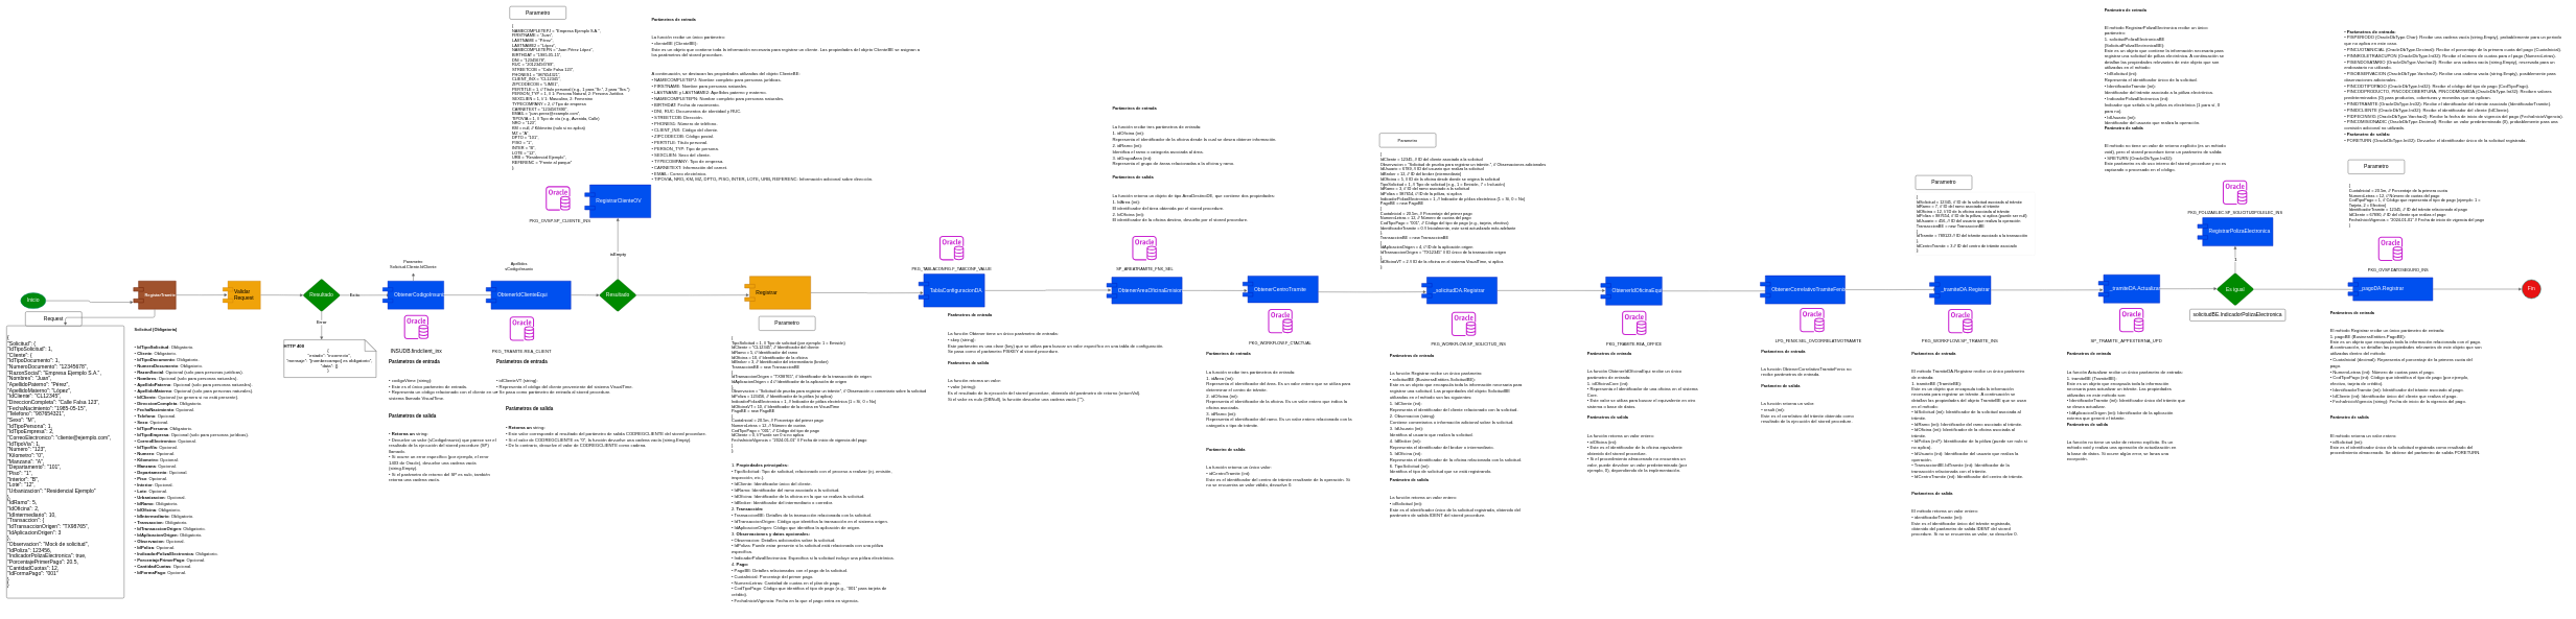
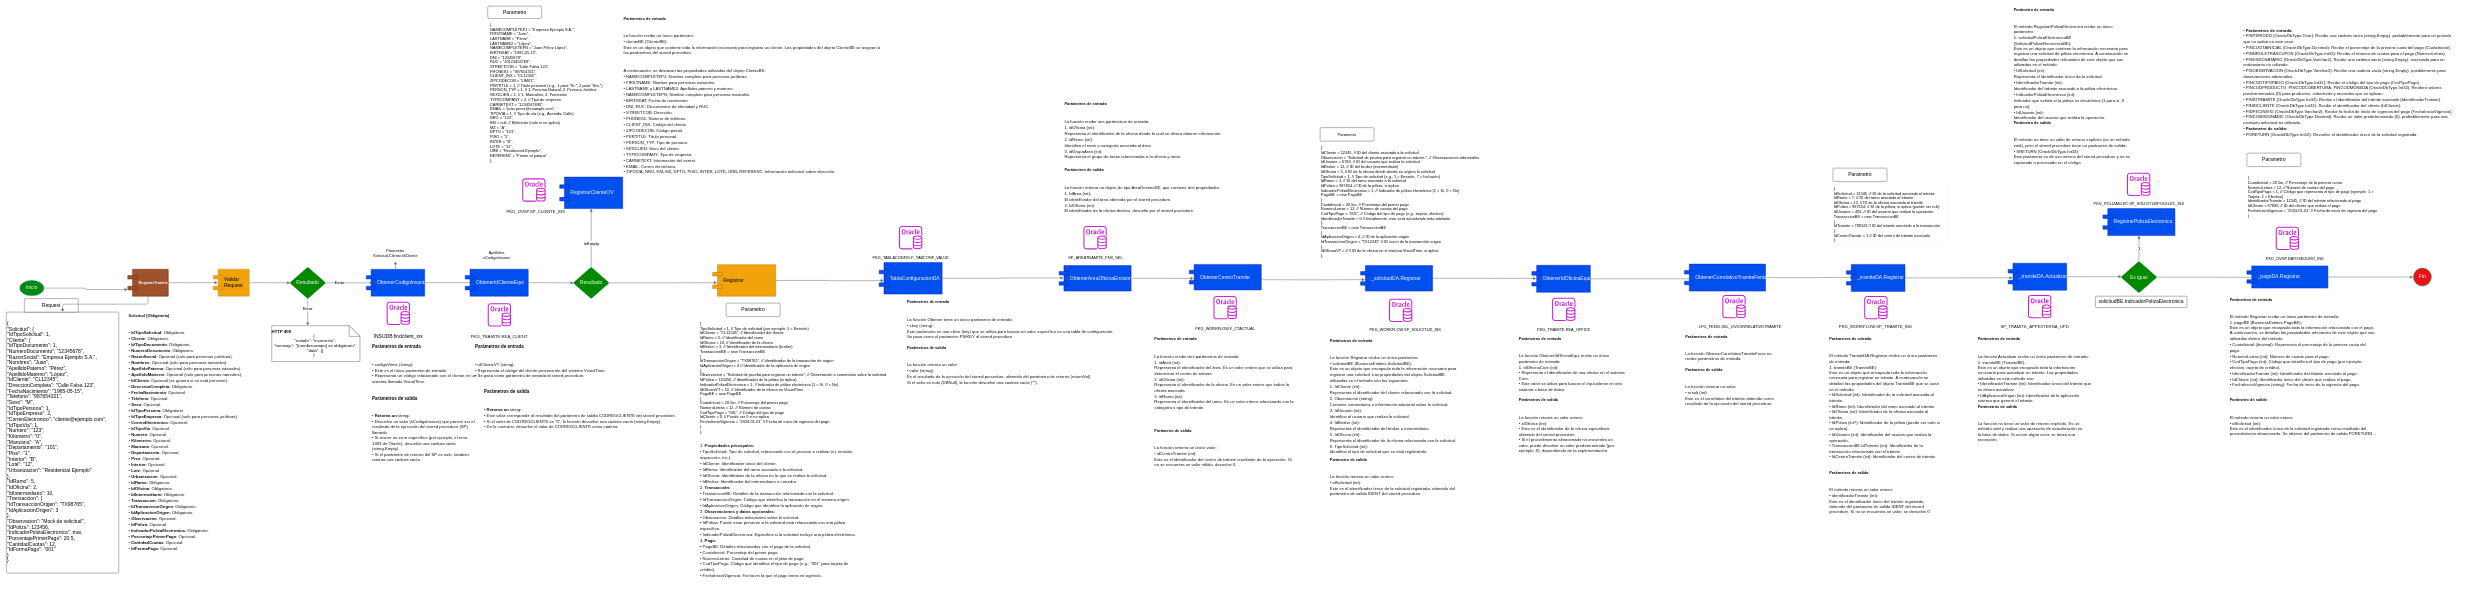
- <mxCell id="27" value="ObtenerIdClienteEqui" style="html=1;overflow=block;blockSpacing=1;whiteSpace=wrap;shape=component;align=left;spacingLeft=36;fontSize=16.7;spacing=0;strokeColor=#001DBC;strokeOpacity=100;fillOpacity=100;rounded=1;absoluteArcSize=1;arcSize=9;fillColor=#0050ef;strokeWidth=1.5;lucidId=-f7s-5v3RVYg;fontColor=#ffffff;" parent="1" vertex="1"><mxGeometry x="1550" y="897" width="270" height="90" as="geometry" /></mxCell>
+ <mxCell id="27" value="ObtenerIdClienteEqui" style="html=1;overflow=block;blockSpacing=1;whiteSpace=wrap;shape=component;align=left;spacingLeft=36;fontSize=16.7;spacing=0;strokeColor=#001DBC;strokeOpacity=100;fillOpacity=100;rounded=1;absoluteArcSize=1;arcSize=9;fillColor=#0050ef;strokeWidth=1.5;lucidId=-f7s-5v3RVYg;fontColor=#ffffff;" parent="1" vertex="1"><mxGeometry x="1550" y="897" width="210" height="90" as="geometry" /></mxCell>
